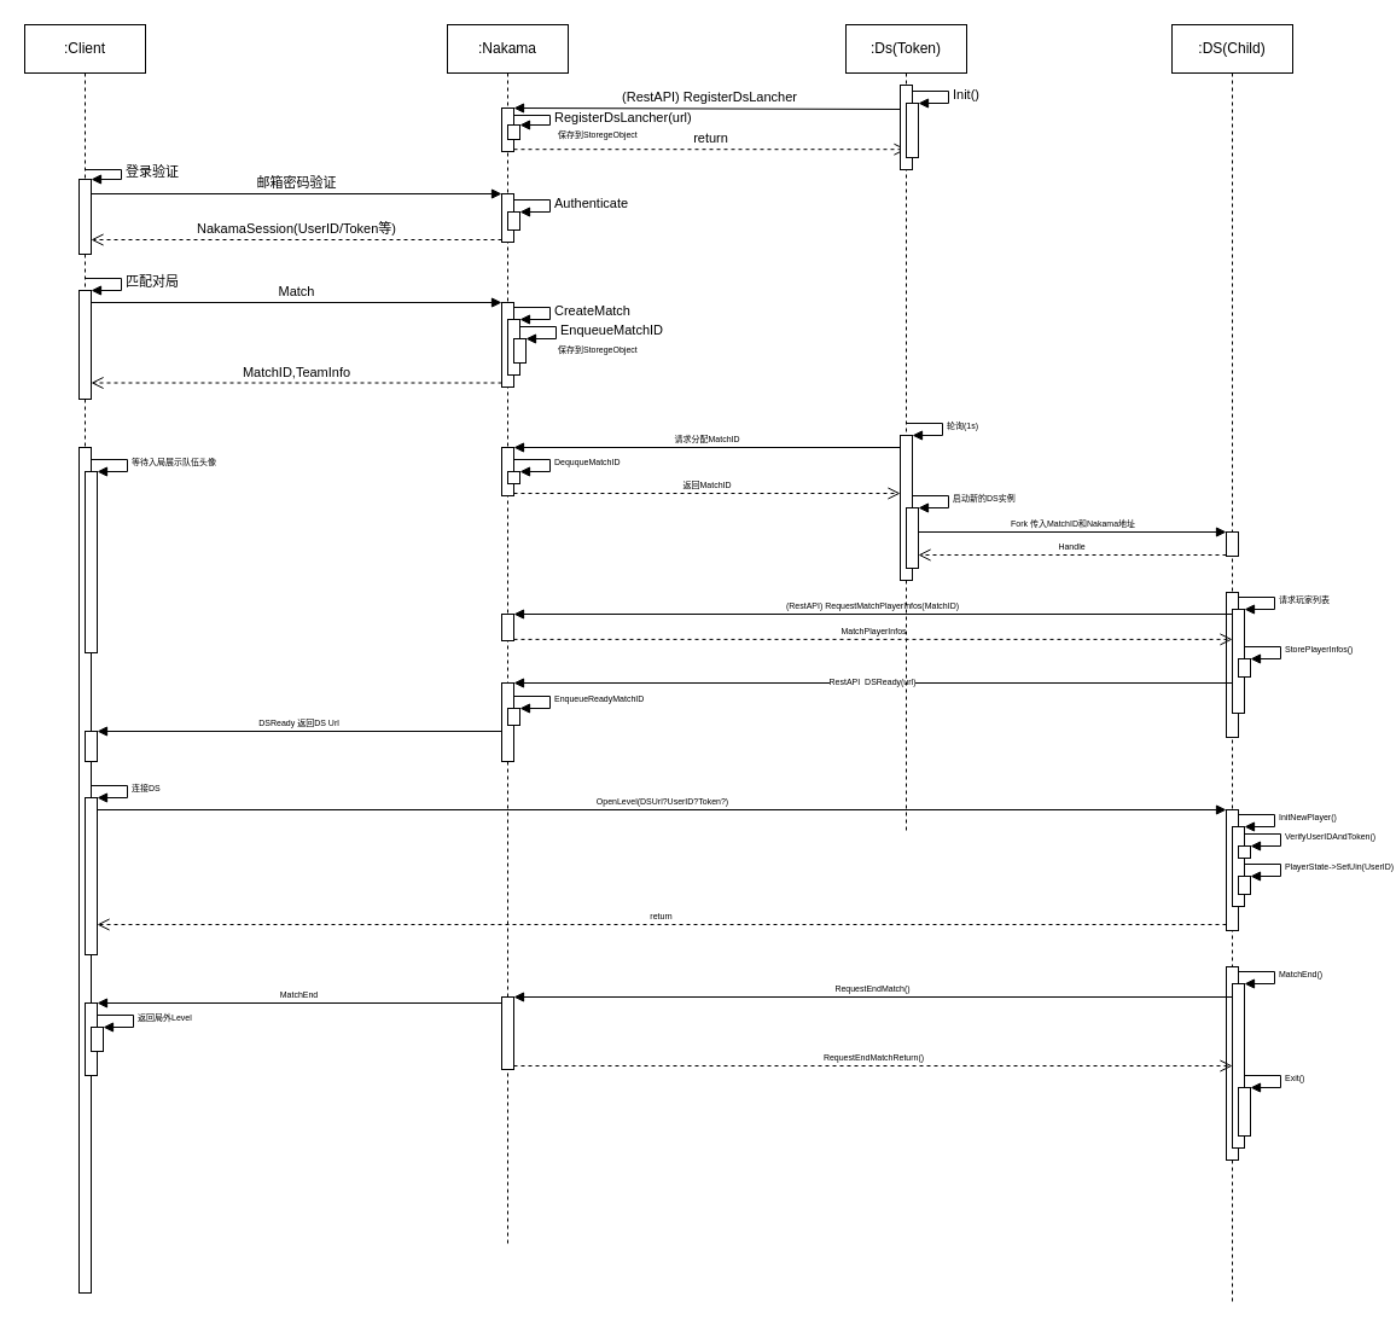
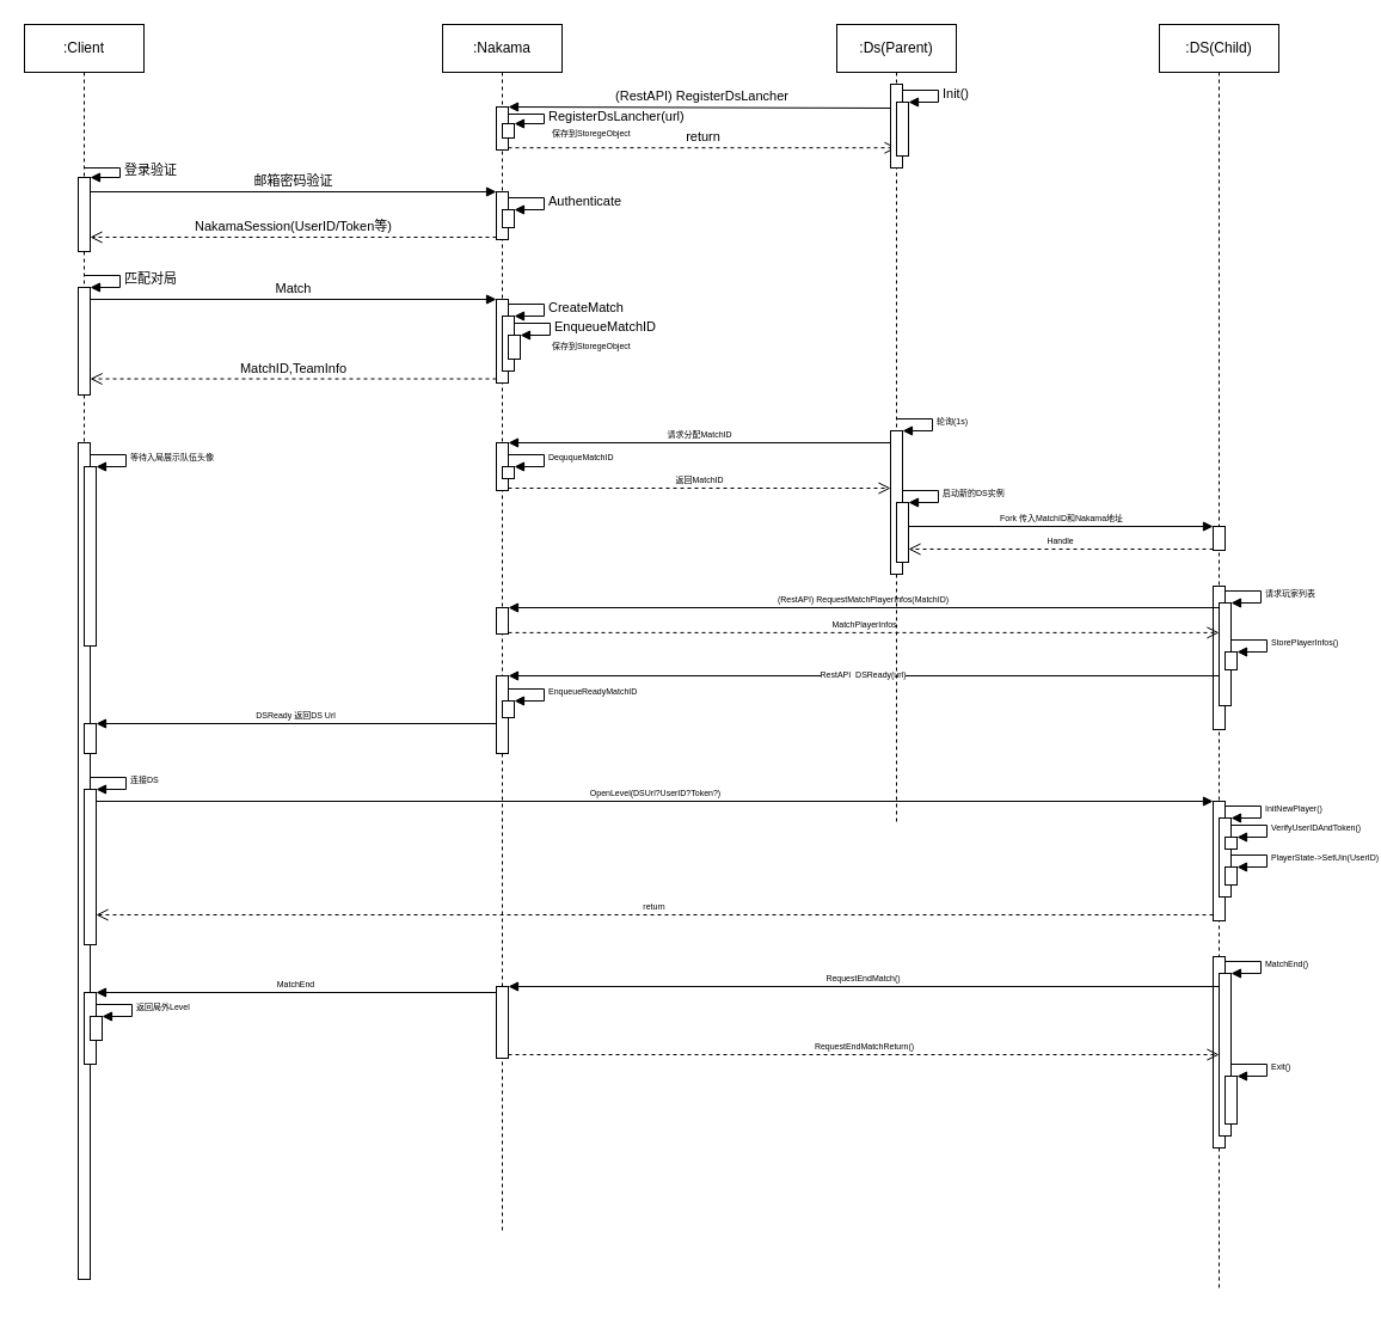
- <mxCell id="77" value=":Ds(Token)" style="shape=umlLifeline;perimeter=lifelinePerimeter;whiteSpace=wrap;html=1;container=0;collapsible=0;recursiveResize=0;outlineConnect=0;" parent="76" vertex="1"><mxGeometry width="100" height="670" as="geometry" /></mxCell>
+ <mxCell id="77" value=":Ds(Parent)" style="shape=umlLifeline;perimeter=lifelinePerimeter;whiteSpace=wrap;html=1;container=0;collapsible=0;recursiveResize=0;outlineConnect=0;" parent="76" vertex="1"><mxGeometry width="100" height="670" as="geometry" /></mxCell>
